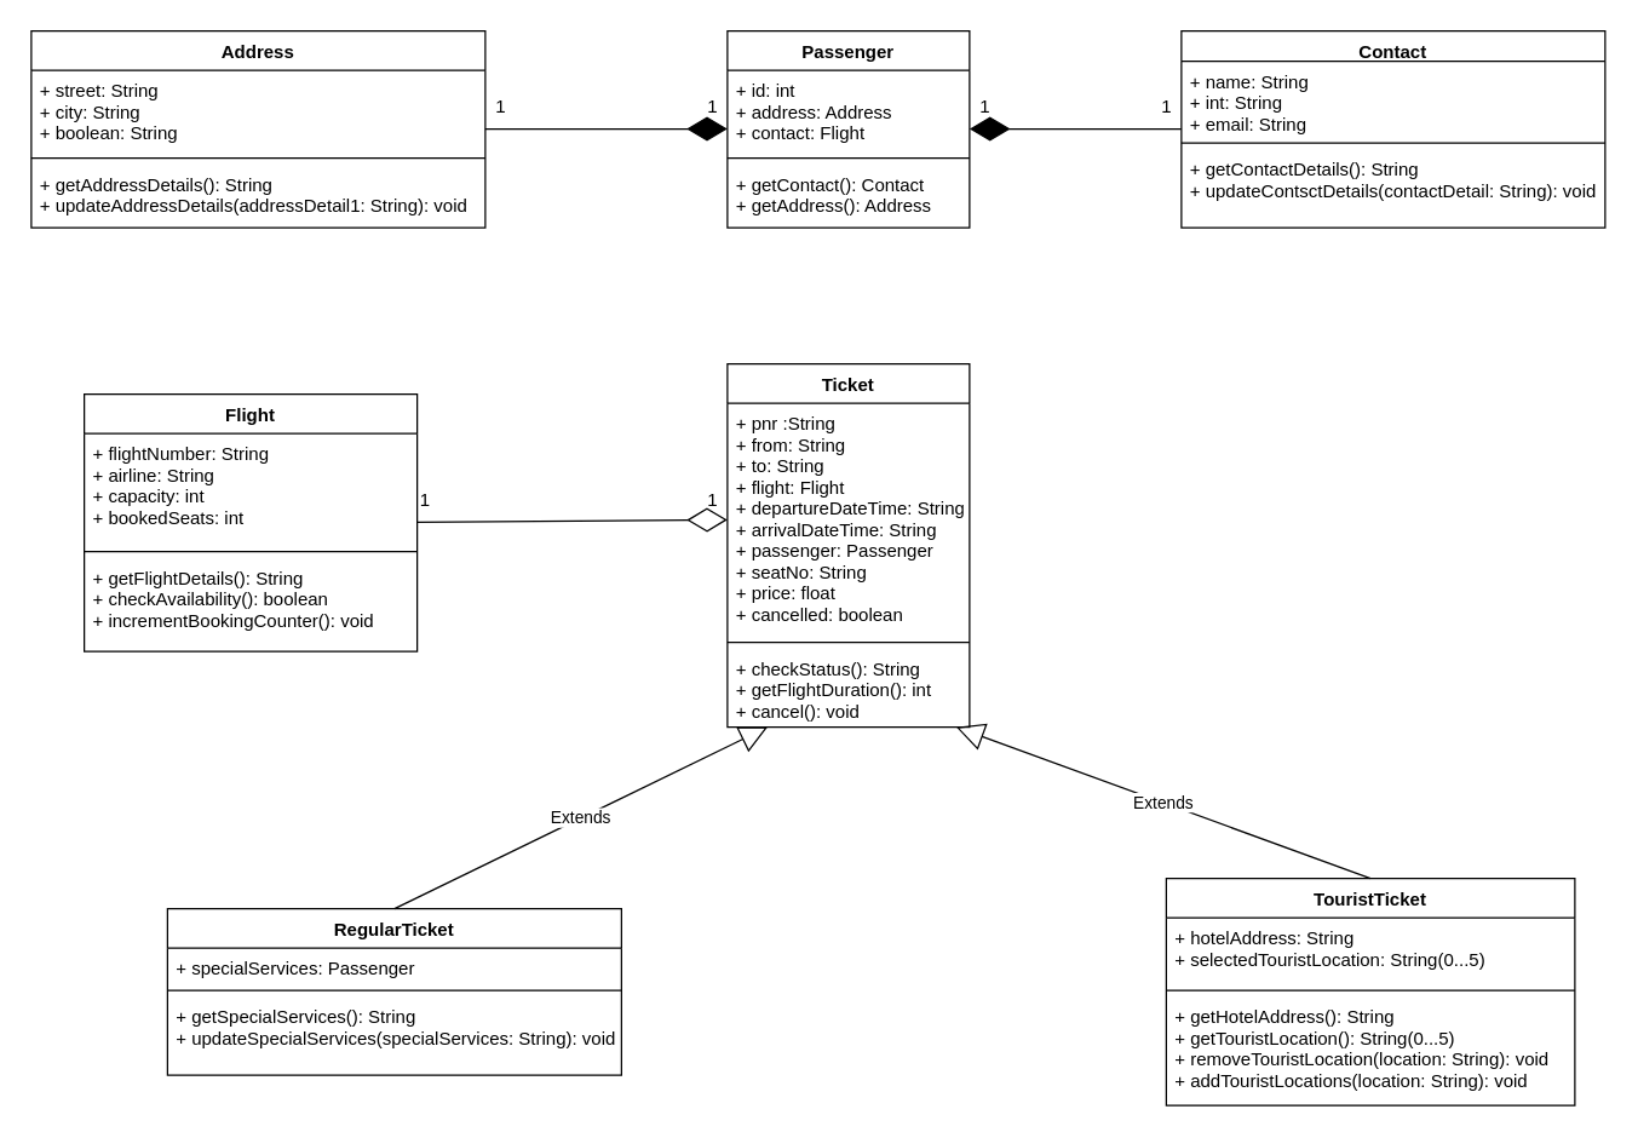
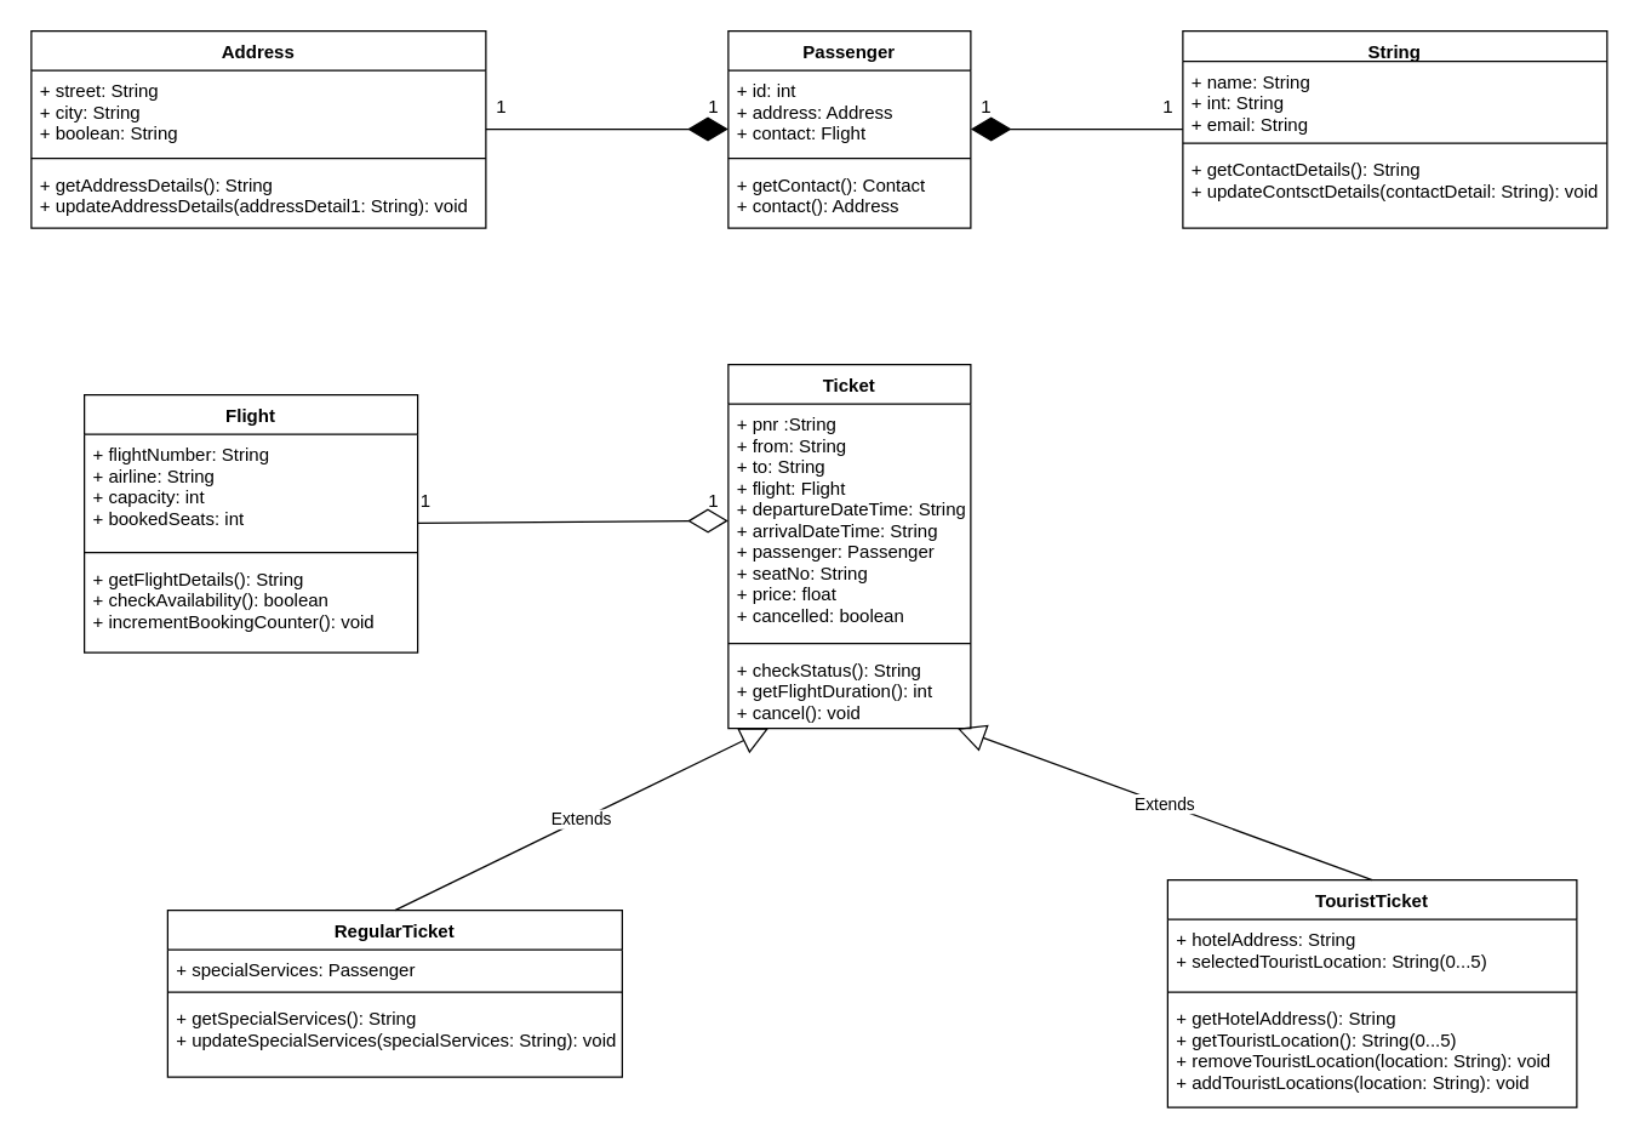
- <mxCell id="10" value="Contact" style="swimlane;fontStyle=1;align=center;verticalAlign=top;childLayout=stackLayout;horizontal=1;startSize=20;horizontalStack=0;resizeParent=1;resizeParentMax=0;resizeLast=0;collapsible=1;marginBottom=0;" parent="1" vertex="1"><mxGeometry x="780" y="20" width="280" height="130" as="geometry" /></mxCell>
+ <mxCell id="10" value="String" style="swimlane;fontStyle=1;align=center;verticalAlign=top;childLayout=stackLayout;horizontal=1;startSize=20;horizontalStack=0;resizeParent=1;resizeParentMax=0;resizeLast=0;collapsible=1;marginBottom=0;" parent="1" vertex="1"><mxGeometry x="780" y="20" width="280" height="130" as="geometry" /></mxCell>
- <mxCell id="17" value="+ getContact(): Contact&#10;+ getAddress(): Address" style="text;strokeColor=none;fillColor=none;align=left;verticalAlign=top;spacingLeft=4;spacingRight=4;overflow=hidden;rotatable=0;points=[[0,0.5],[1,0.5]];portConstraint=eastwest;" parent="14" vertex="1"><mxGeometry y="88" width="160" height="42" as="geometry" /></mxCell>
+ <mxCell id="17" value="+ getContact(): Contact&#10;+ contact(): Address" style="text;strokeColor=none;fillColor=none;align=left;verticalAlign=top;spacingLeft=4;spacingRight=4;overflow=hidden;rotatable=0;points=[[0,0.5],[1,0.5]];portConstraint=eastwest;" parent="14" vertex="1"><mxGeometry y="88" width="160" height="42" as="geometry" /></mxCell>
